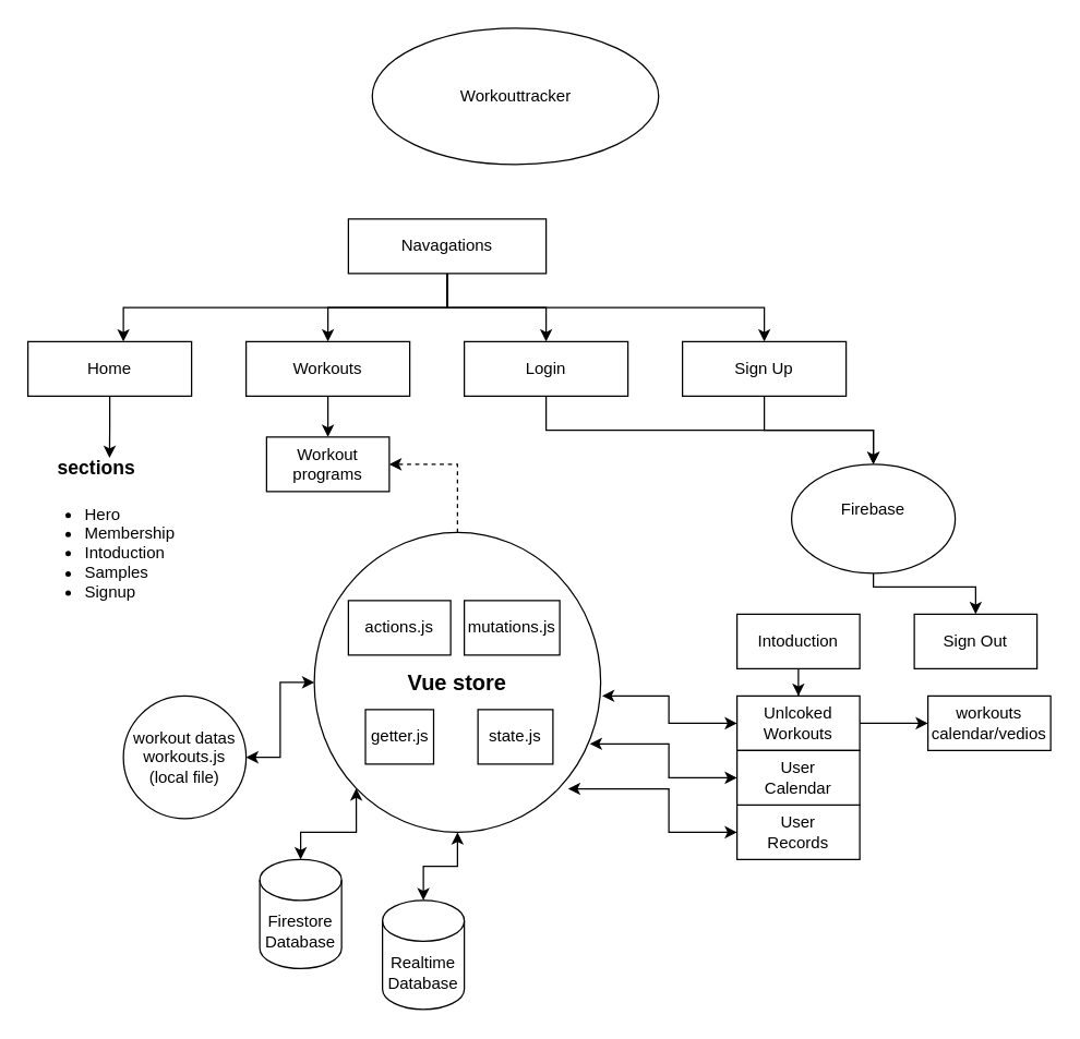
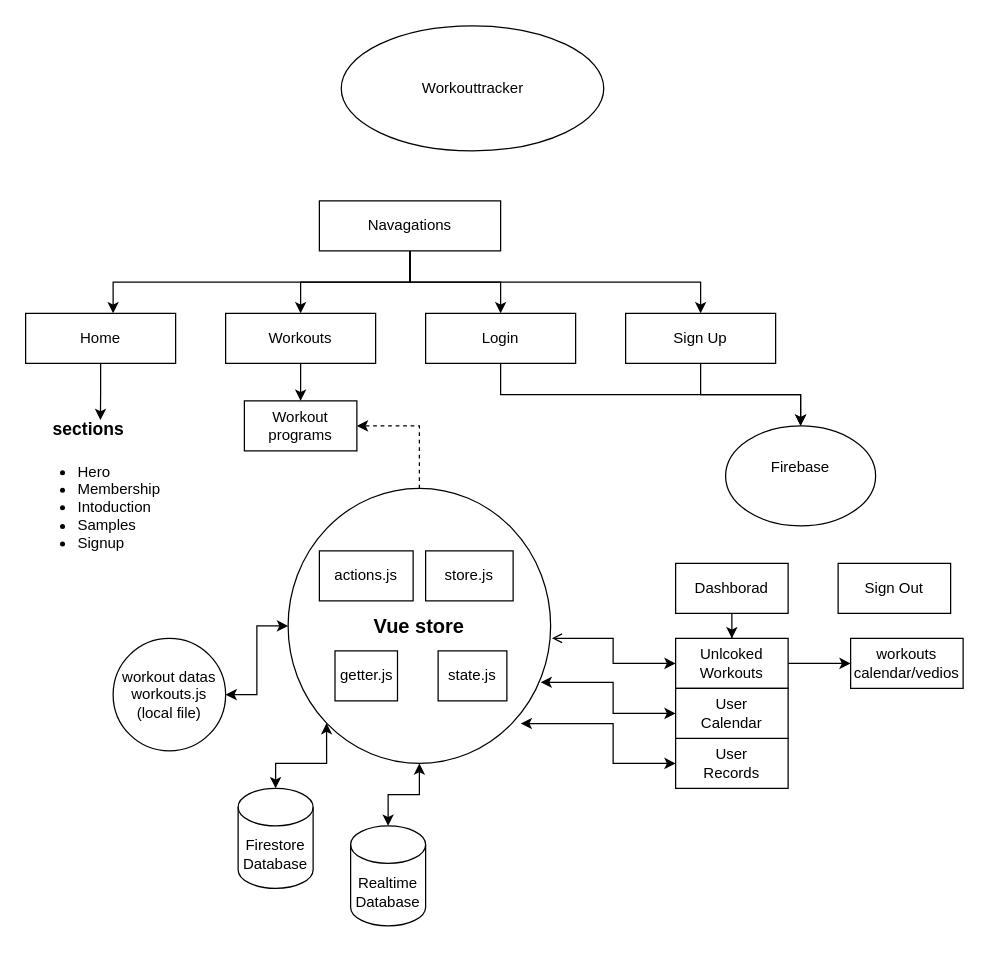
- <mxCell id="12" style="edgeStyle=orthogonalEdgeStyle;rounded=0;orthogonalLoop=1;jettySize=auto;html=1;entryX=0.5;entryY=0;entryDx=0;entryDy=0;" parent="1" source="13" target="20" edge="1"><mxGeometry relative="1" as="geometry"><Array as="points"><mxPoint x="640" y="430" /><mxPoint x="715" y="430" /></Array></mxGeometry></mxCell>
- <mxCell id="40" value="mutations.js" style="rounded=0;whiteSpace=wrap;html=1;" parent="1" vertex="1"><mxGeometry x="340" y="440" width="70" height="40" as="geometry" /></mxCell>
+ <mxCell id="40" value="store.js" style="rounded=0;whiteSpace=wrap;html=1;" parent="1" vertex="1"><mxGeometry x="340" y="440" width="70" height="40" as="geometry" /></mxCell>
- <mxCell id="19" value="Intoduction" style="rounded=0;whiteSpace=wrap;html=1;" parent="1" vertex="1"><mxGeometry x="540" y="450" width="90" height="40" as="geometry" /></mxCell>
+ <mxCell id="19" value="Dashborad" style="rounded=0;whiteSpace=wrap;html=1;" parent="1" vertex="1"><mxGeometry x="540" y="450" width="90" height="40" as="geometry" /></mxCell>
- <mxCell id="24" style="edgeStyle=orthogonalEdgeStyle;rounded=0;orthogonalLoop=1;jettySize=auto;html=1;exitX=0;exitY=0.5;exitDx=0;exitDy=0;entryX=1.005;entryY=0.545;entryDx=0;entryDy=0;entryPerimeter=0;startArrow=classic;startFill=1;" parent="1" source="25" target="32" edge="1"><mxGeometry relative="1" as="geometry" /></mxCell>
+ <mxCell id="24" style="edgeStyle=orthogonalEdgeStyle;rounded=0;orthogonalLoop=1;jettySize=auto;html=1;exitX=0;exitY=0.5;exitDx=0;exitDy=0;entryX=1.005;entryY=0.545;entryDx=0;entryDy=0;entryPerimeter=0;startArrow=classic;startFill=1;endArrow=open;" parent="1" source="25" target="32" edge="1"><mxGeometry relative="1" as="geometry" /></mxCell>
